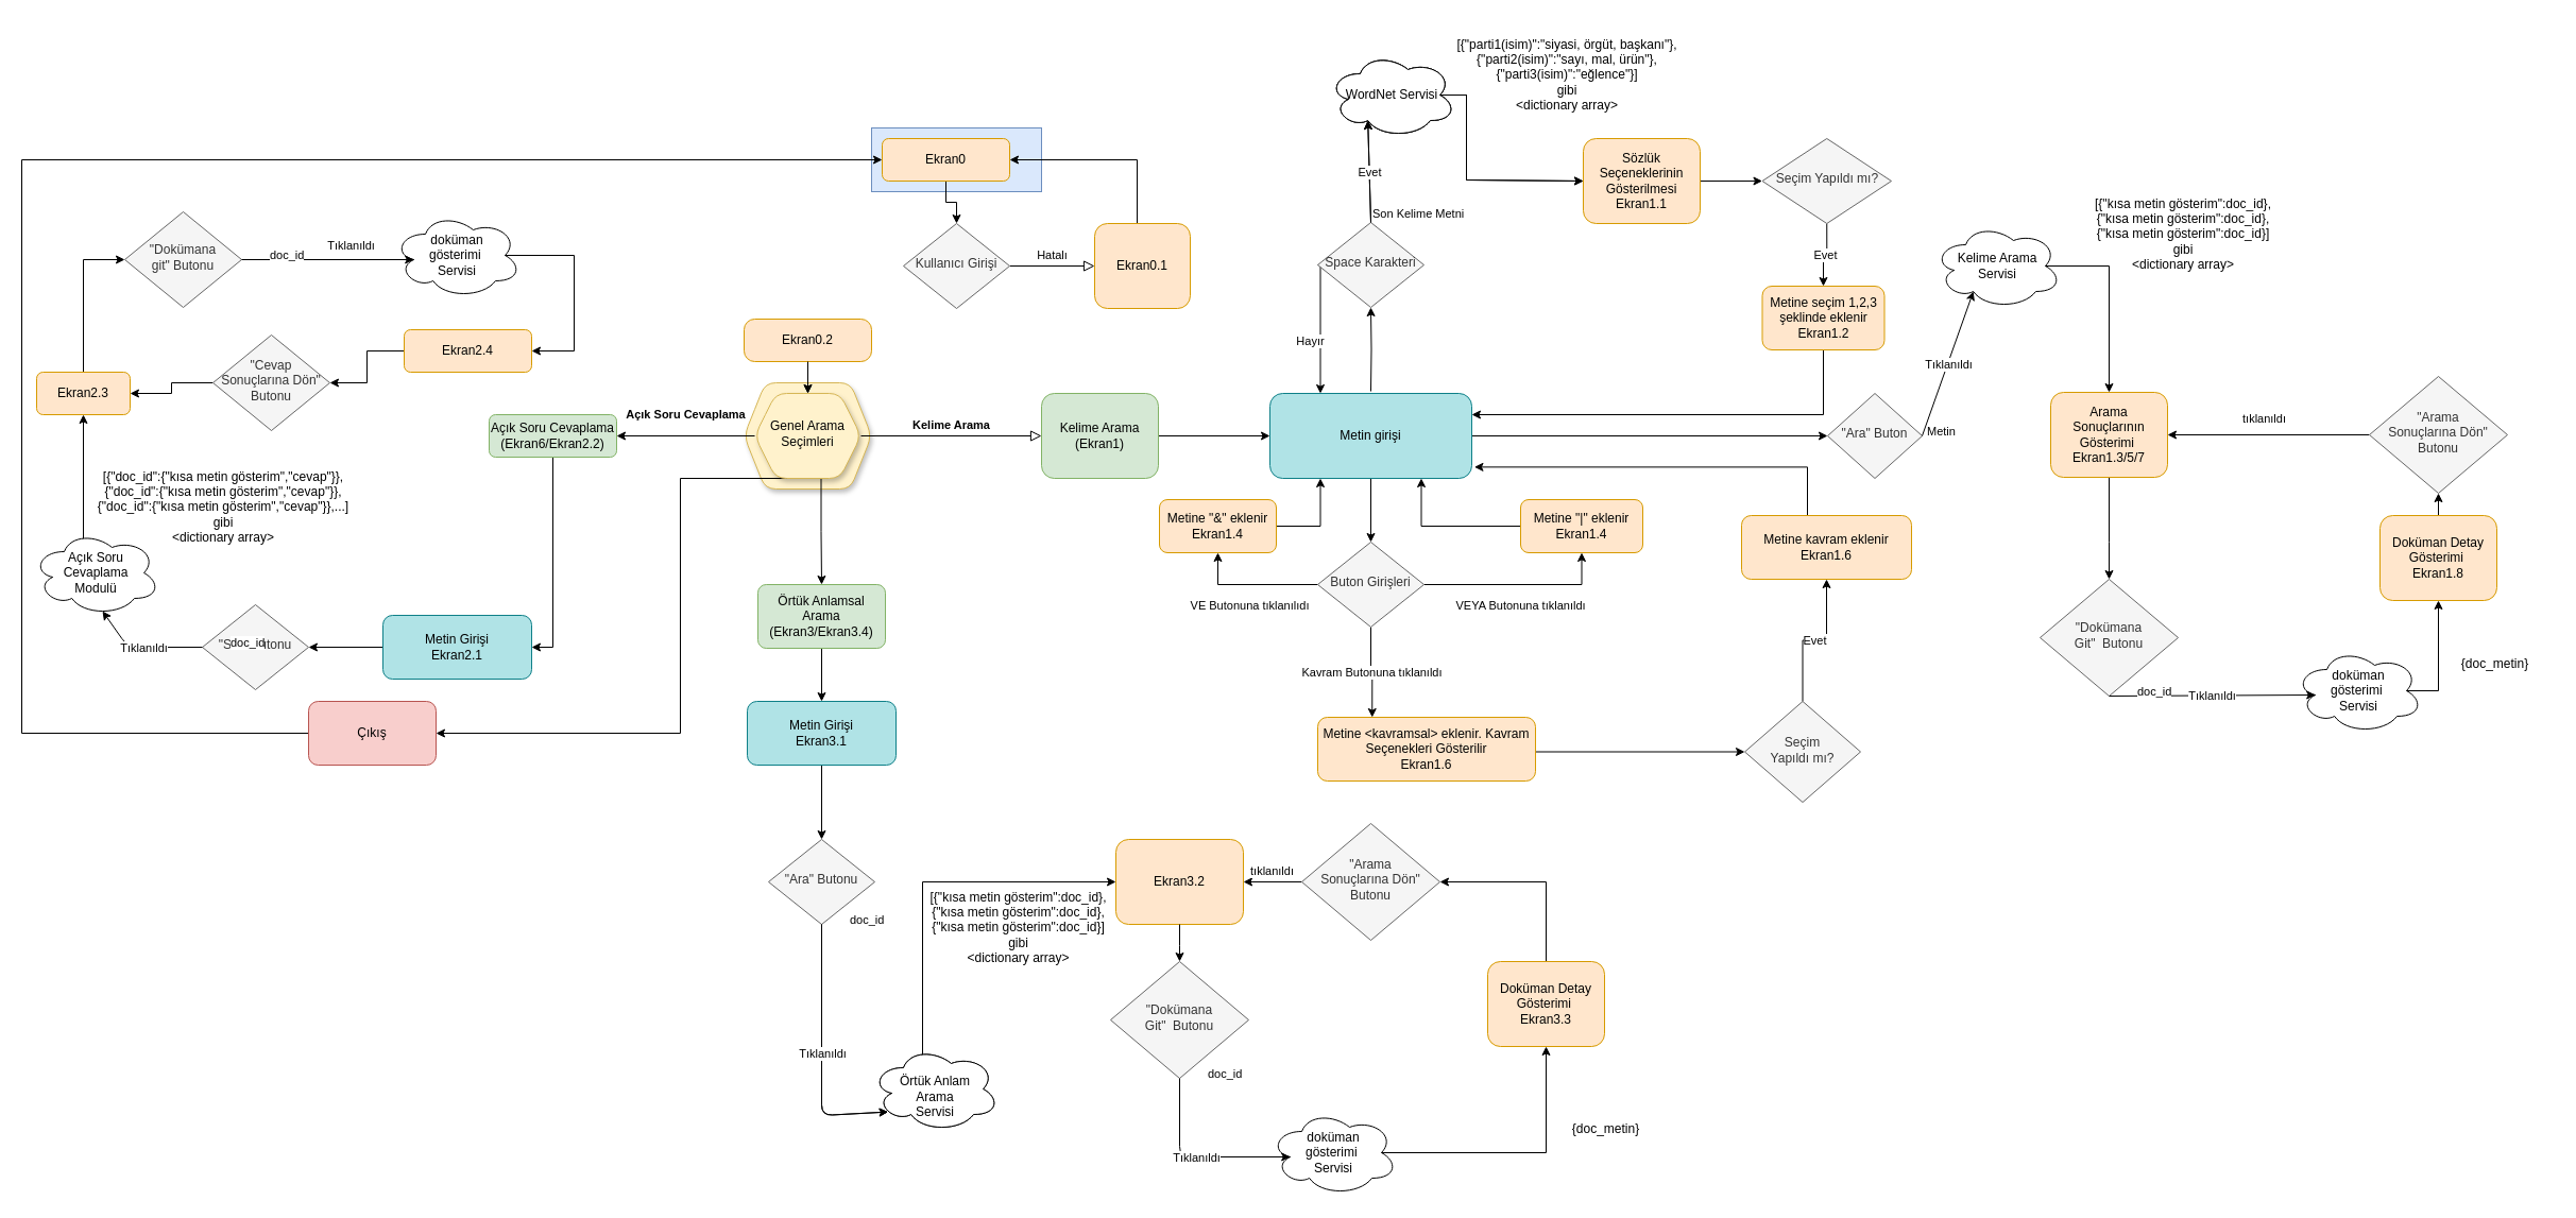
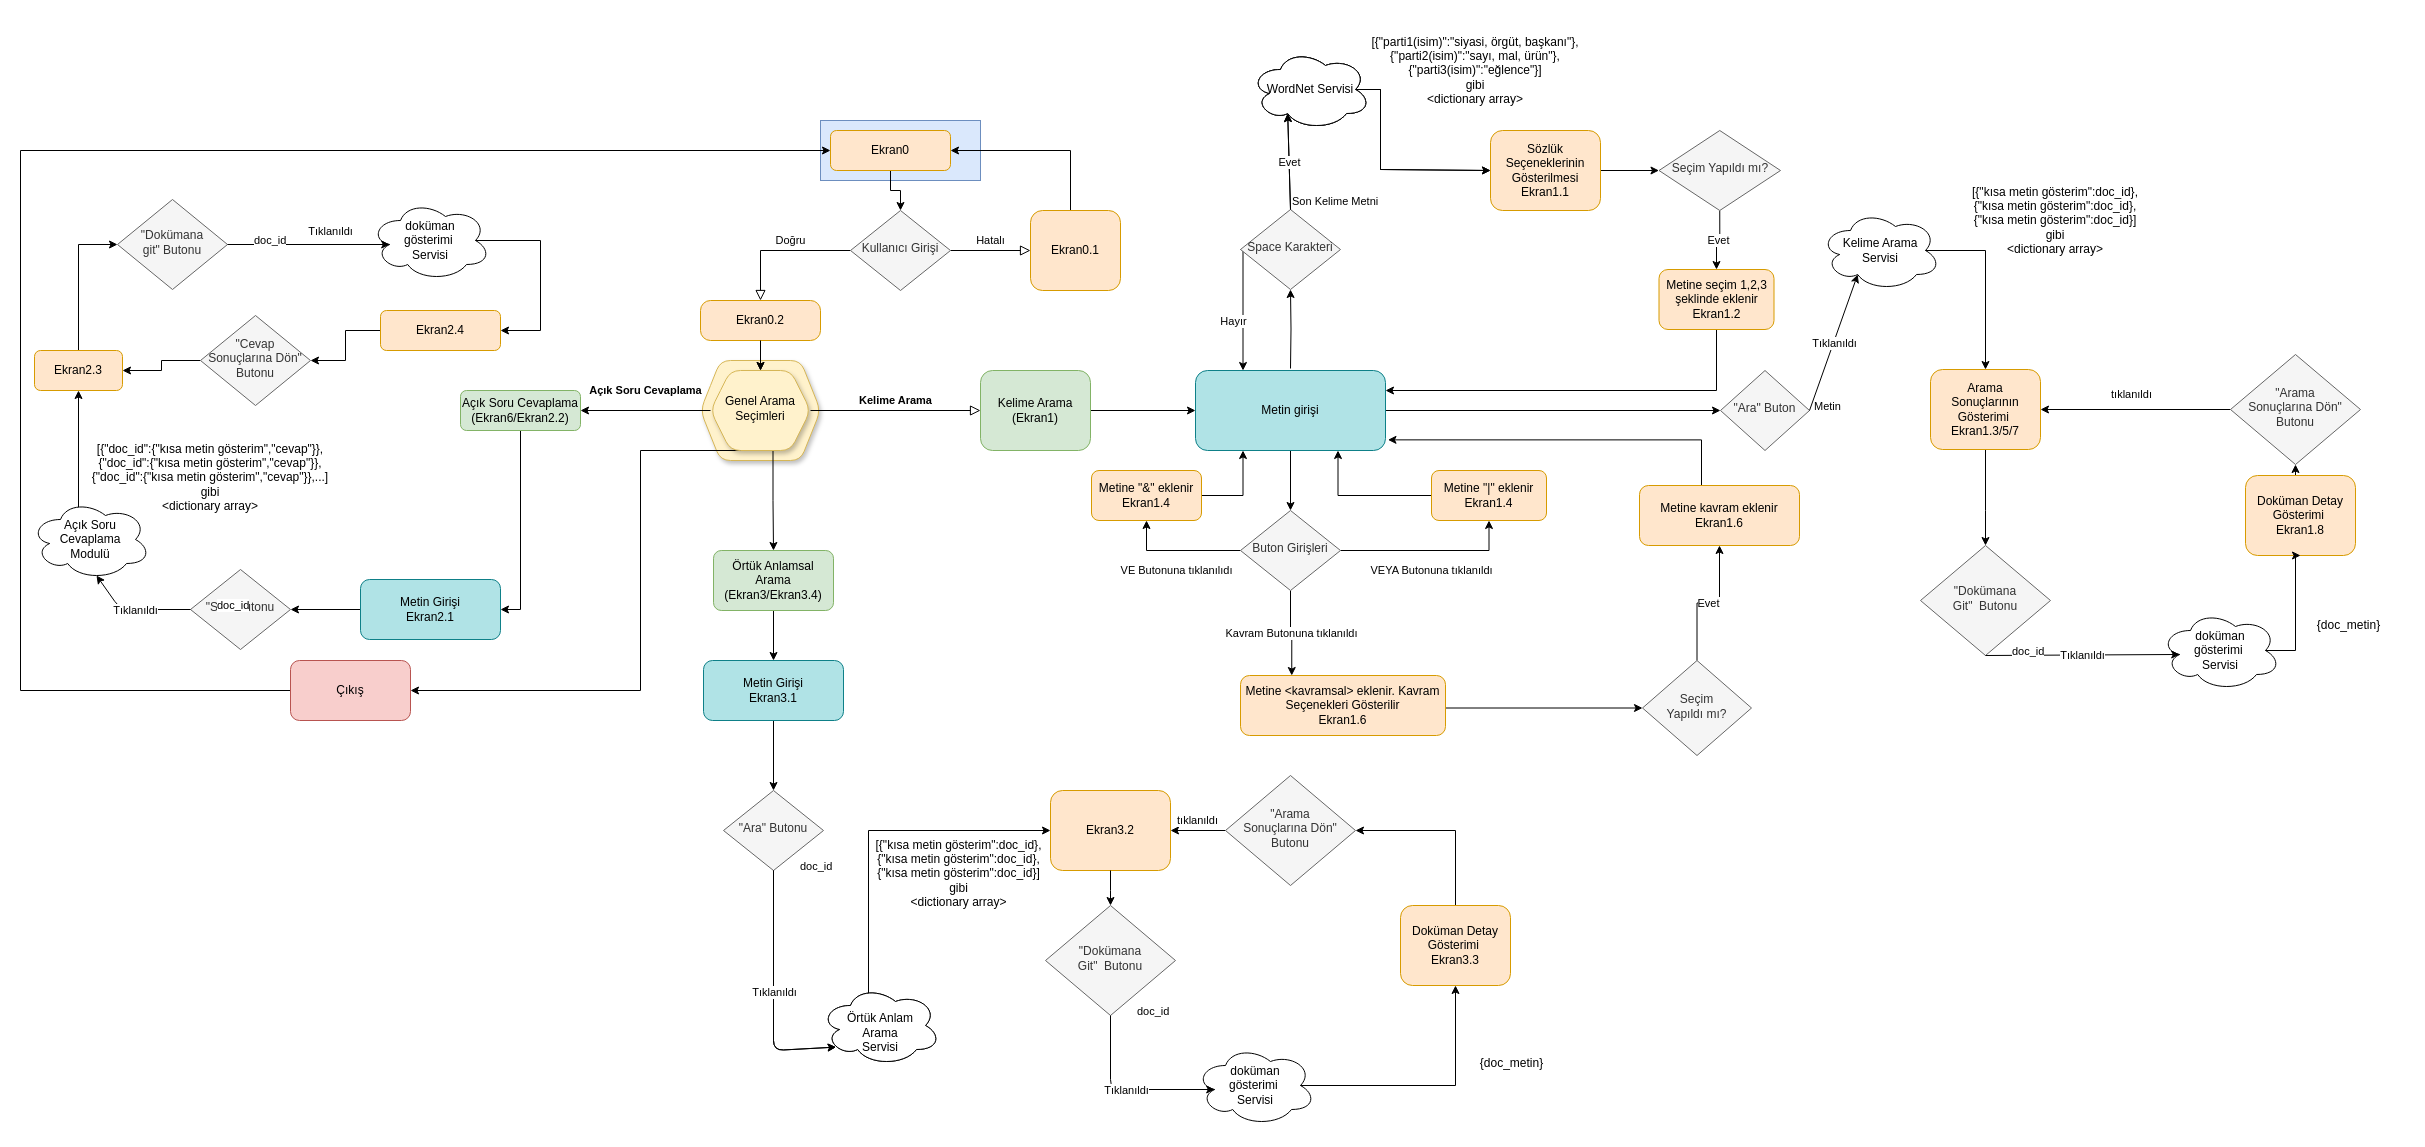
+ <mxCell id="6" value="Doğru" style="rounded=0;html=1;jettySize=auto;orthogonalLoop=1;fontSize=11;endArrow=block;endFill=0;endSize=8;strokeWidth=1;shadow=0;labelBackgroundColor=none;edgeStyle=orthogonalEdgeStyle;entryX=0.5;entryY=0;entryDx=0;entryDy=0;" parent="1" source="8" target="21" edge="1"><mxGeometry x="-0.143" y="-10" relative="1" as="geometry"><mxPoint as="offset" /></mxGeometry></mxCell>
- <mxCell id="56" value="Doküman Detay Gösterimi&amp;nbsp;&lt;br&gt;Ekran1.8" style="rounded=1;whiteSpace=wrap;html=1;fontSize=12;glass=0;strokeWidth=1;shadow=0;fillColor=#ffe6cc;strokeColor=#d79b00;" parent="1" vertex="1"><mxGeometry x="2240" y="485" width="110" height="80" as="geometry" /></mxCell>
+ <mxCell id="56" value="Doküman Detay Gösterimi&amp;nbsp;&lt;br&gt;Ekran1.8" style="rounded=1;whiteSpace=wrap;html=1;fontSize=12;glass=0;strokeWidth=1;shadow=0;fillColor=#ffe6cc;strokeColor=#d79b00;" parent="1" vertex="1"><mxGeometry x="2245" y="475" width="110" height="80" as="geometry" /></mxCell>
